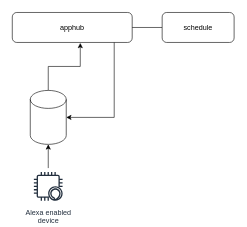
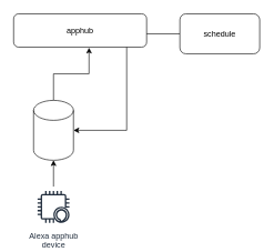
- <mxCell id="3" value="schedule" style="rounded=1;whiteSpace=wrap;html=1;" vertex="1" parent="1"><mxGeometry x="270" y="20" width="120" height="50" as="geometry" /></mxCell>
+ <mxCell id="3" value="schedule" style="rounded=1;whiteSpace=wrap;html=1;" vertex="1" parent="1"><mxGeometry x="270" y="20" width="120" height="60" as="geometry" /></mxCell>
- <mxCell id="8" value="Alexa enabled&#10;device" style="sketch=0;outlineConnect=0;fontColor=#232F3E;gradientColor=none;strokeColor=#232F3E;fillColor=#ffffff;dashed=0;verticalLabelPosition=bottom;verticalAlign=top;align=center;html=1;fontSize=12;fontStyle=0;aspect=fixed;shape=mxgraph.aws4.resourceIcon;resIcon=mxgraph.aws4.alexa_enabled_device;" vertex="1" parent="1"><mxGeometry x="50" y="280" width="60" height="60" as="geometry" /></mxCell>
+ <mxCell id="8" value="Alexa apphub&#10;device" style="sketch=0;outlineConnect=0;fontColor=#232F3E;gradientColor=none;strokeColor=#232F3E;fillColor=#ffffff;dashed=0;verticalLabelPosition=bottom;verticalAlign=top;align=center;html=1;fontSize=12;fontStyle=0;aspect=fixed;shape=mxgraph.aws4.resourceIcon;resIcon=mxgraph.aws4.alexa_enabled_device;" vertex="1" parent="1"><mxGeometry x="50" y="280" width="60" height="60" as="geometry" /></mxCell>
